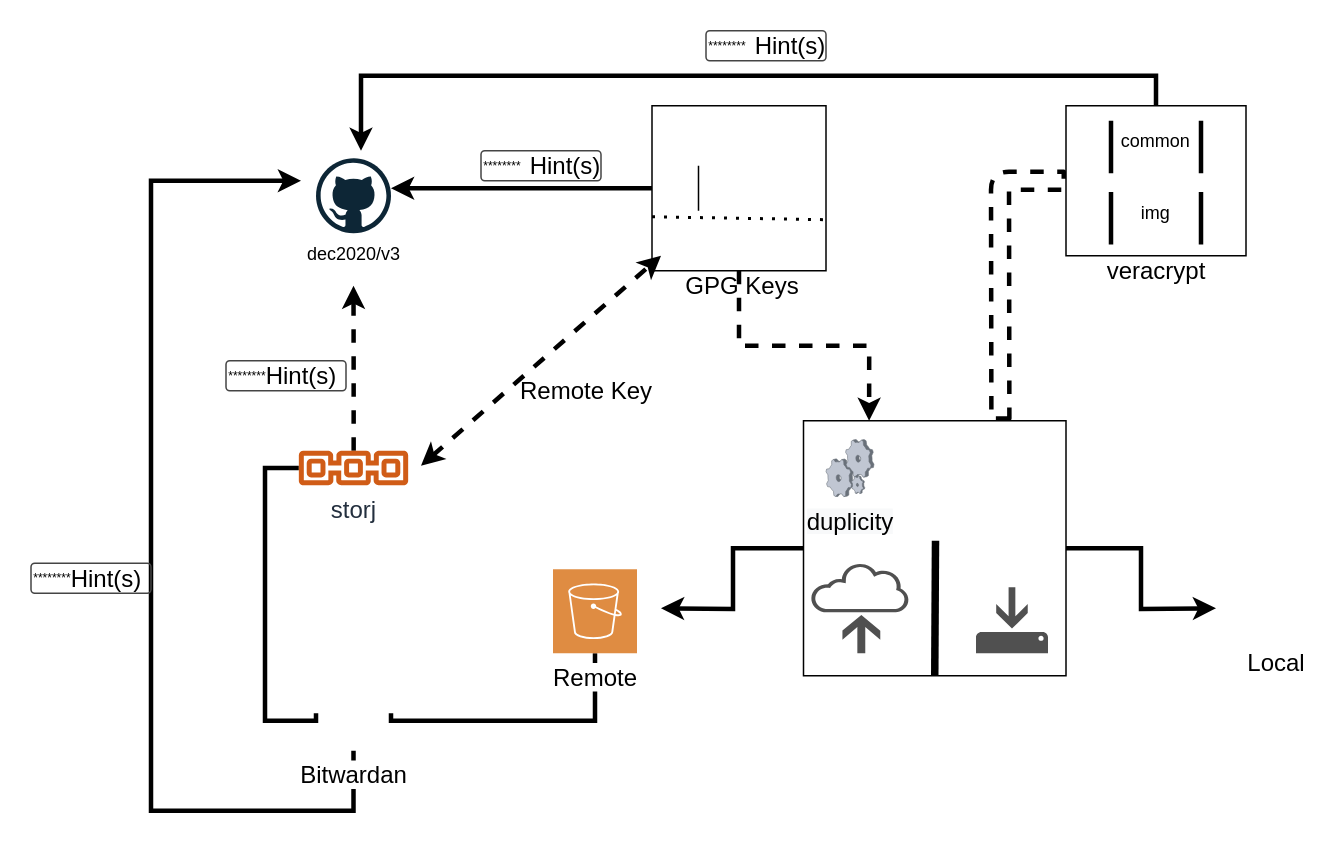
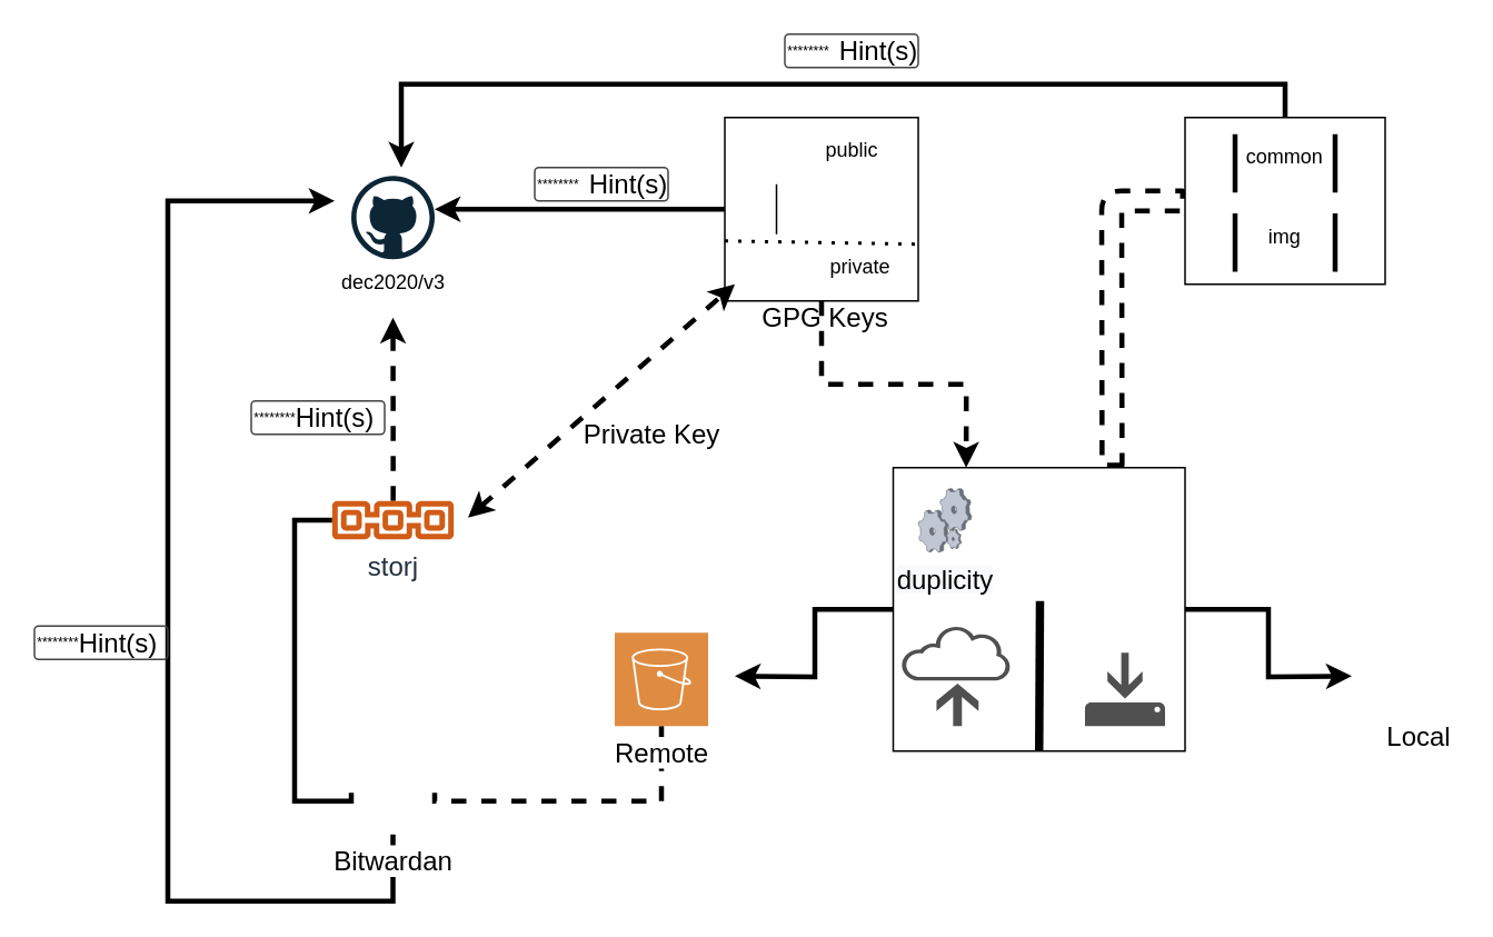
+ <mxCell id="23" value="public" style="text;html=1;align=center;verticalAlign=middle;resizable=0;points=[];autosize=1;strokeColor=none;fontColor=#000000;" vertex="1" parent="19"><mxGeometry x="61" y="10" width="50" height="20" as="geometry" /></mxCell>
+ <mxCell id="24" value="private" style="text;html=1;align=center;verticalAlign=middle;resizable=0;points=[];autosize=1;strokeColor=none;fontColor=#000000;" vertex="1" parent="19"><mxGeometry x="66" y="80" width="50" height="20" as="geometry" /></mxCell>
- <mxCell id="9" value="&lt;font style=&quot;font-size: 16px&quot;&gt;veracrypt&lt;/font&gt;" style="text;html=1;align=center;verticalAlign=middle;resizable=0;points=[];autosize=1;strokeColor=none;fontColor=#000000;" vertex="1" parent="4"><mxGeometry x="20" y="100" width="80" height="20" as="geometry" /></mxCell>
- <mxCell id="34" value="Remote Key" style="text;html=1;align=center;verticalAlign=middle;resizable=0;points=[];autosize=1;strokeColor=none;fontSize=16;fontColor=#000000;" vertex="1" parent="1"><mxGeometry x="340" y="250" width="100" height="20" as="geometry" /></mxCell>
+ <mxCell id="34" value="Private Key" style="text;html=1;align=center;verticalAlign=middle;resizable=0;points=[];autosize=1;strokeColor=none;fontSize=16;fontColor=#000000;" vertex="1" parent="1"><mxGeometry x="340" y="250" width="100" height="20" as="geometry" /></mxCell>
- <mxCell id="16" style="edgeStyle=orthogonalEdgeStyle;rounded=0;orthogonalLoop=1;jettySize=auto;html=1;entryX=1;entryY=0.5;entryDx=0;entryDy=0;dashed=0;fontSize=16;fontColor=#000000;startArrow=none;startFill=0;endArrow=none;endFill=0;strokeWidth=3;" edge="1" parent="1" source="17" target="39"><mxGeometry relative="1" as="geometry"><Array as="points"><mxPoint x="396" y="480" /><mxPoint x="260" y="480" /></Array></mxGeometry></mxCell>
+ <mxCell id="16" style="edgeStyle=orthogonalEdgeStyle;rounded=0;orthogonalLoop=1;jettySize=auto;html=1;entryX=1;entryY=0.5;entryDx=0;entryDy=0;dashed=1;fontSize=16;fontColor=#000000;startArrow=none;startFill=0;endArrow=none;endFill=0;strokeWidth=3;" edge="1" parent="1" source="17" target="39"><mxGeometry relative="1" as="geometry"><Array as="points"><mxPoint x="396" y="480" /><mxPoint x="260" y="480" /></Array></mxGeometry></mxCell>
